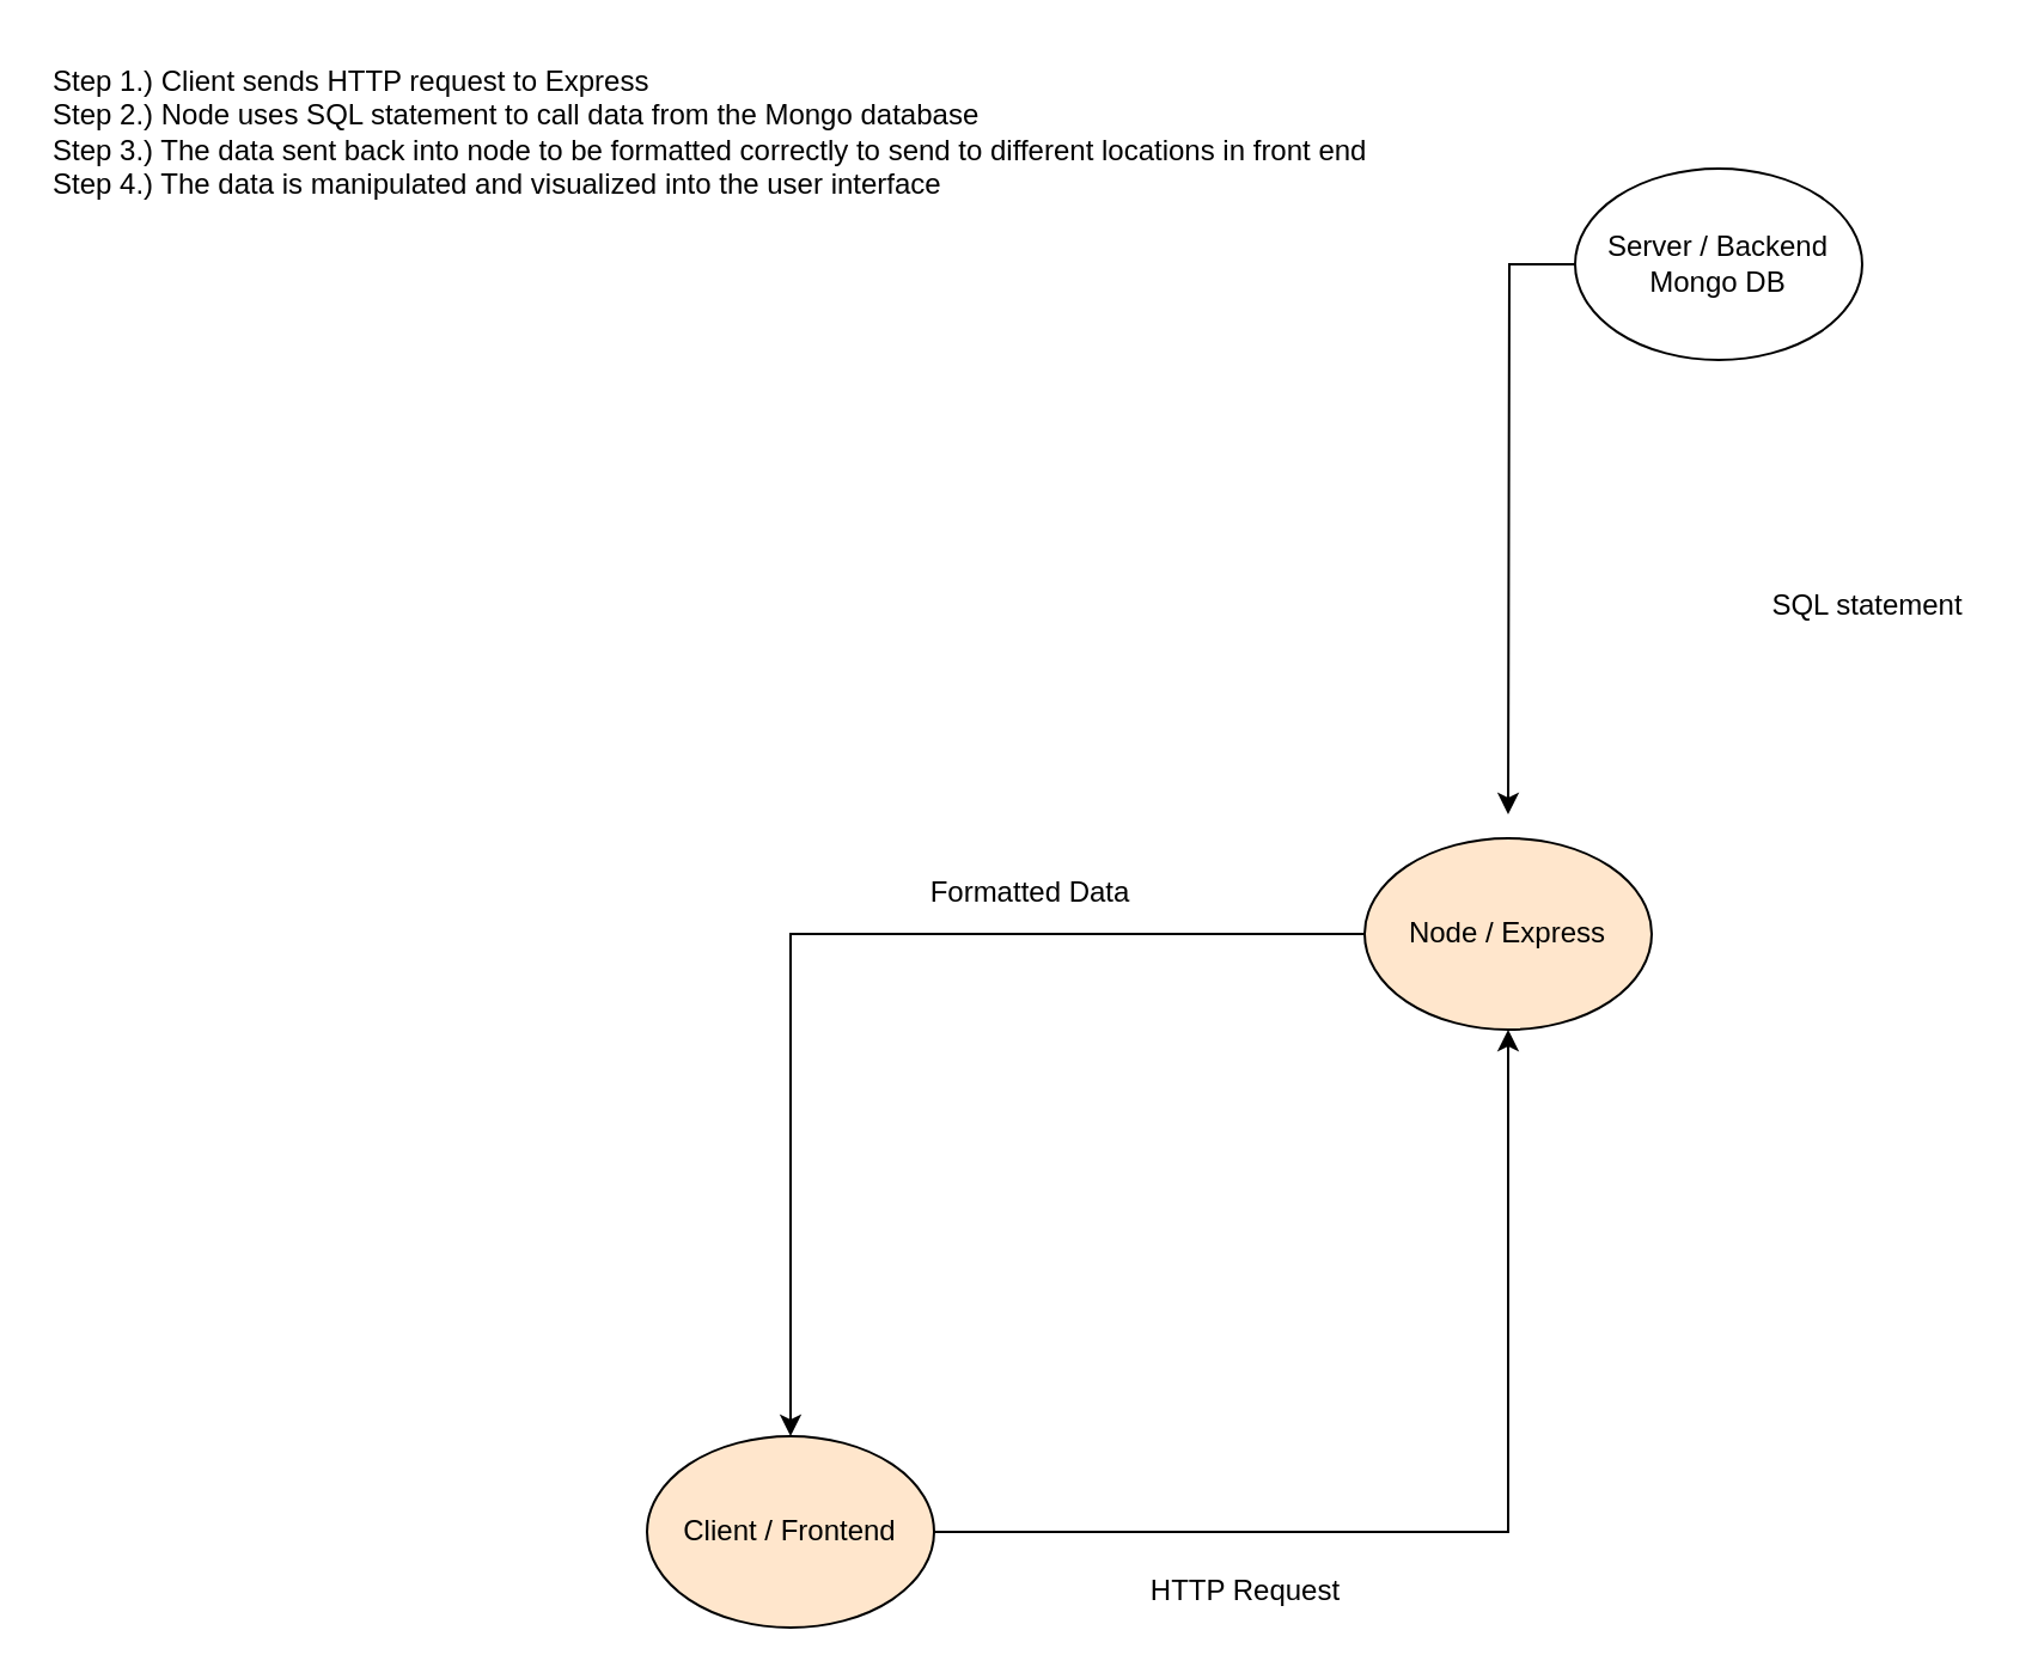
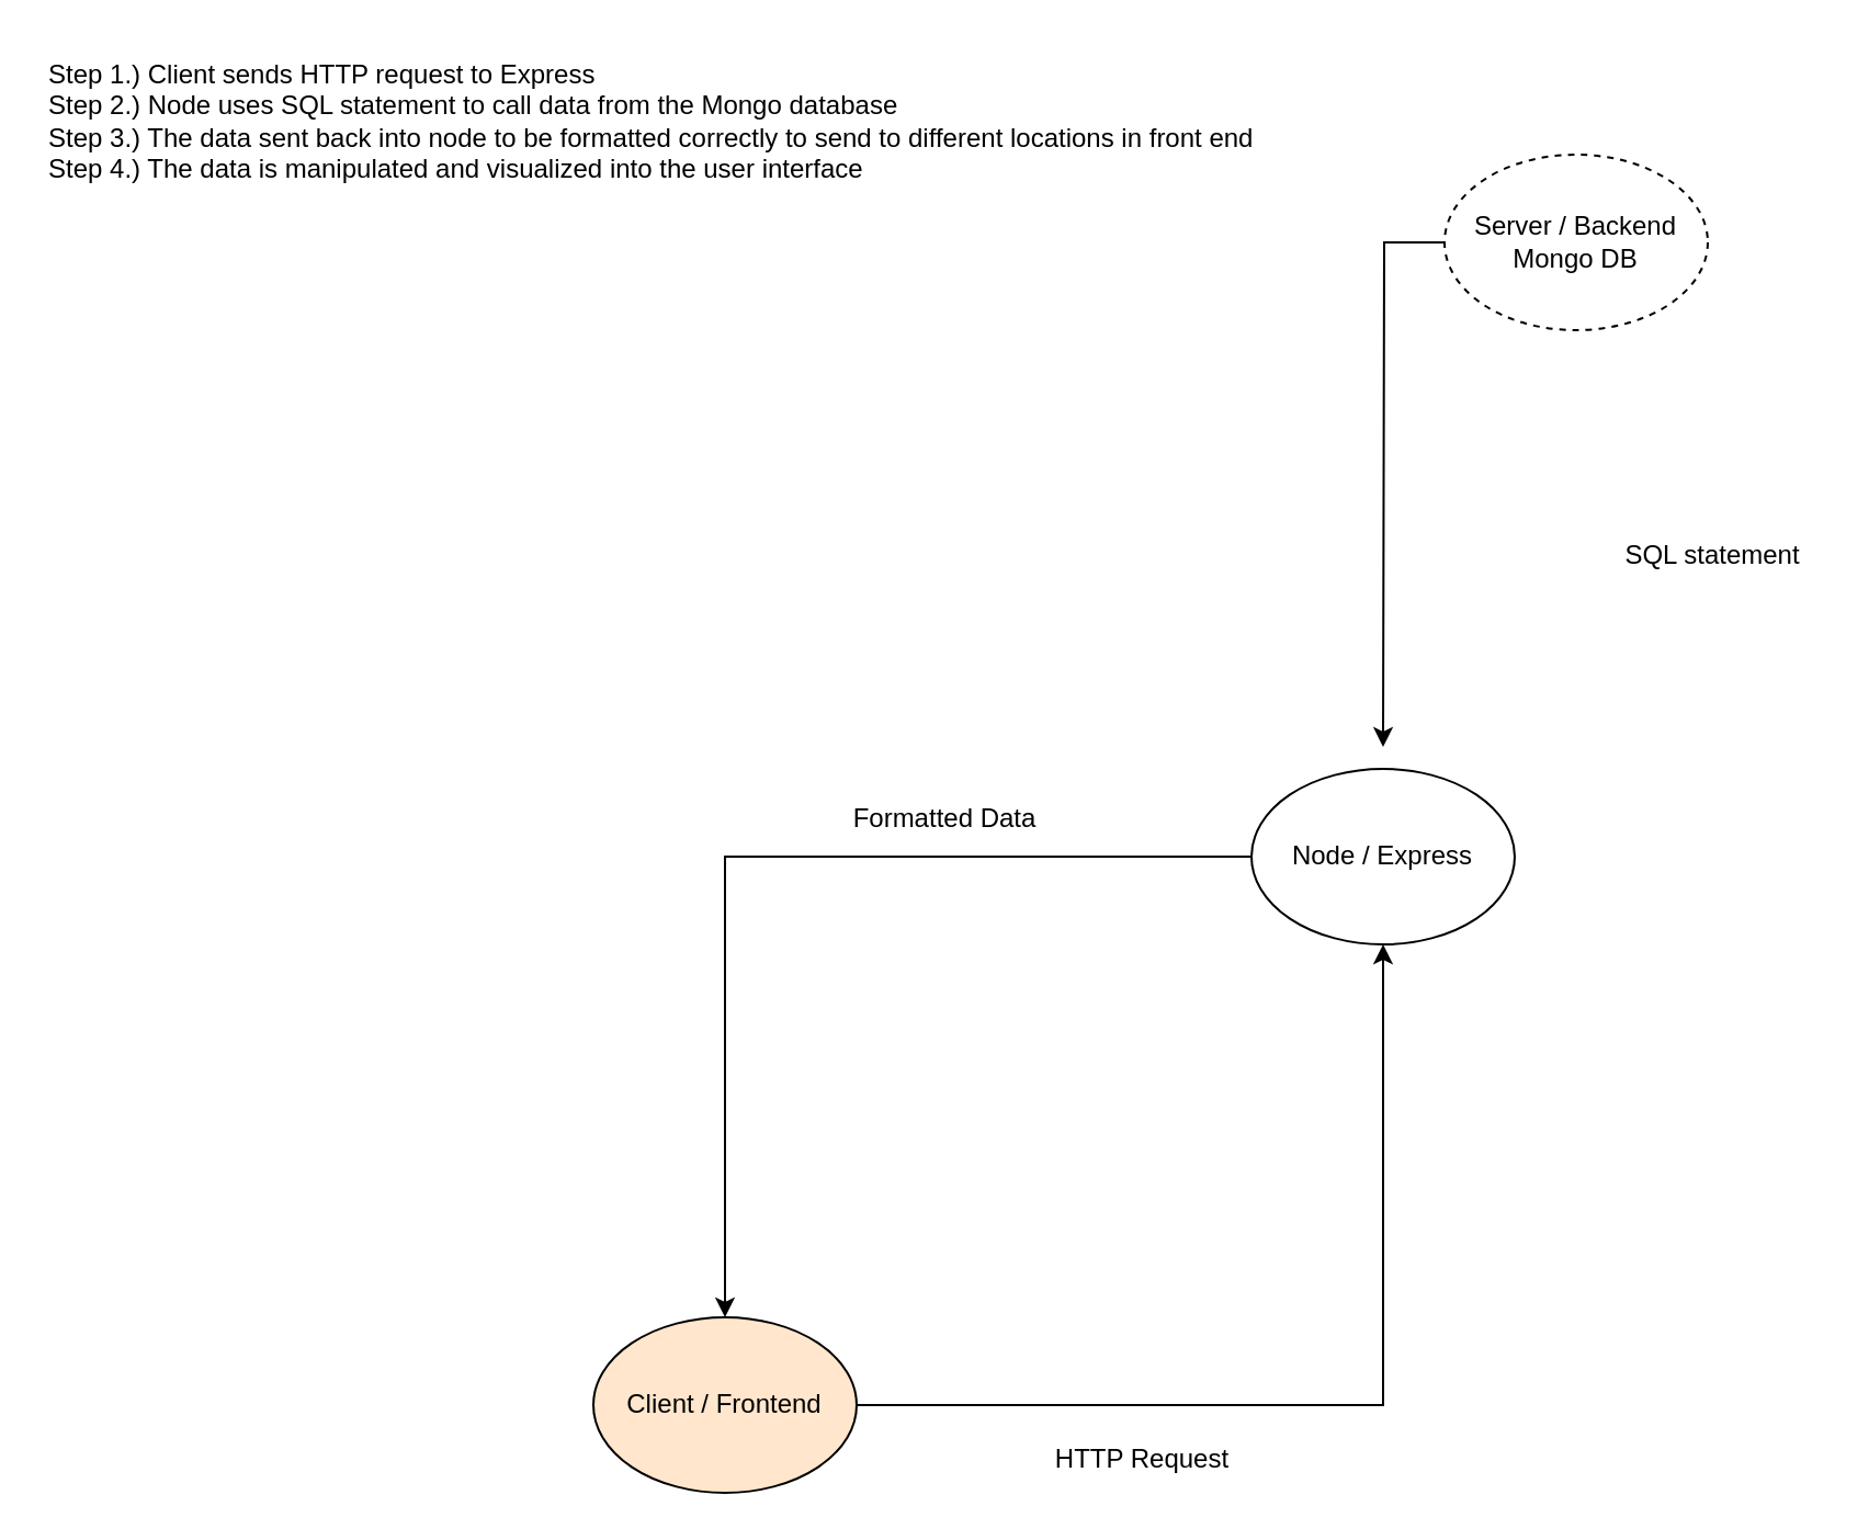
- <mxCell id="5" value="Server / Backend&lt;br&gt;Mongo DB" style="ellipse;whiteSpace=wrap;html=1;" vertex="1" parent="1"><mxGeometry x="658" y="70" width="120" height="80" as="geometry" /></mxCell>
+ <mxCell id="5" value="Server / Backend&lt;br&gt;Mongo DB" style="ellipse;whiteSpace=wrap;html=1;dashed=1;" vertex="1" parent="1"><mxGeometry x="658" y="70" width="120" height="80" as="geometry" /></mxCell>
- <mxCell id="7" value="Node / Express" style="ellipse;whiteSpace=wrap;html=1;fillColor=#ffe6cc;" vertex="1" parent="1"><mxGeometry x="570" y="350" width="120" height="80" as="geometry" /></mxCell>
+ <mxCell id="7" value="Node / Express" style="ellipse;whiteSpace=wrap;html=1;" vertex="1" parent="1"><mxGeometry x="570" y="350" width="120" height="80" as="geometry" /></mxCell>
